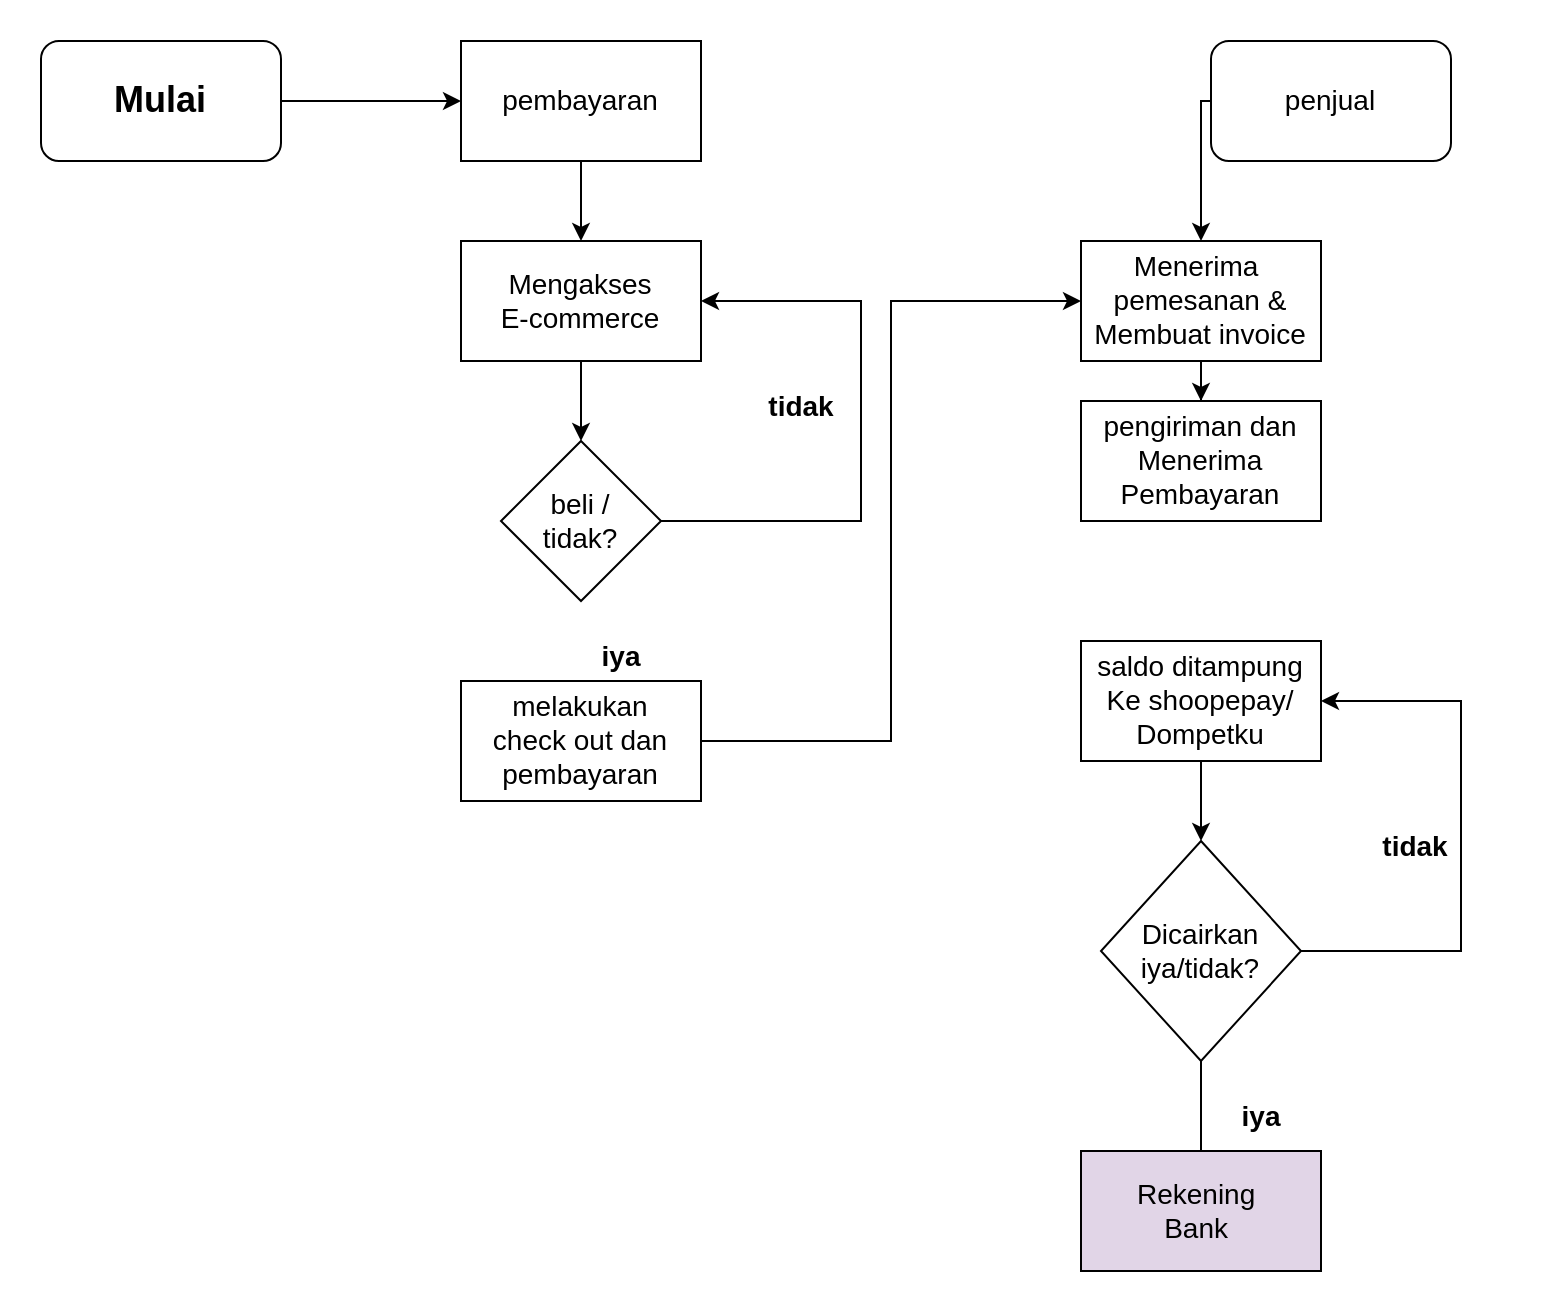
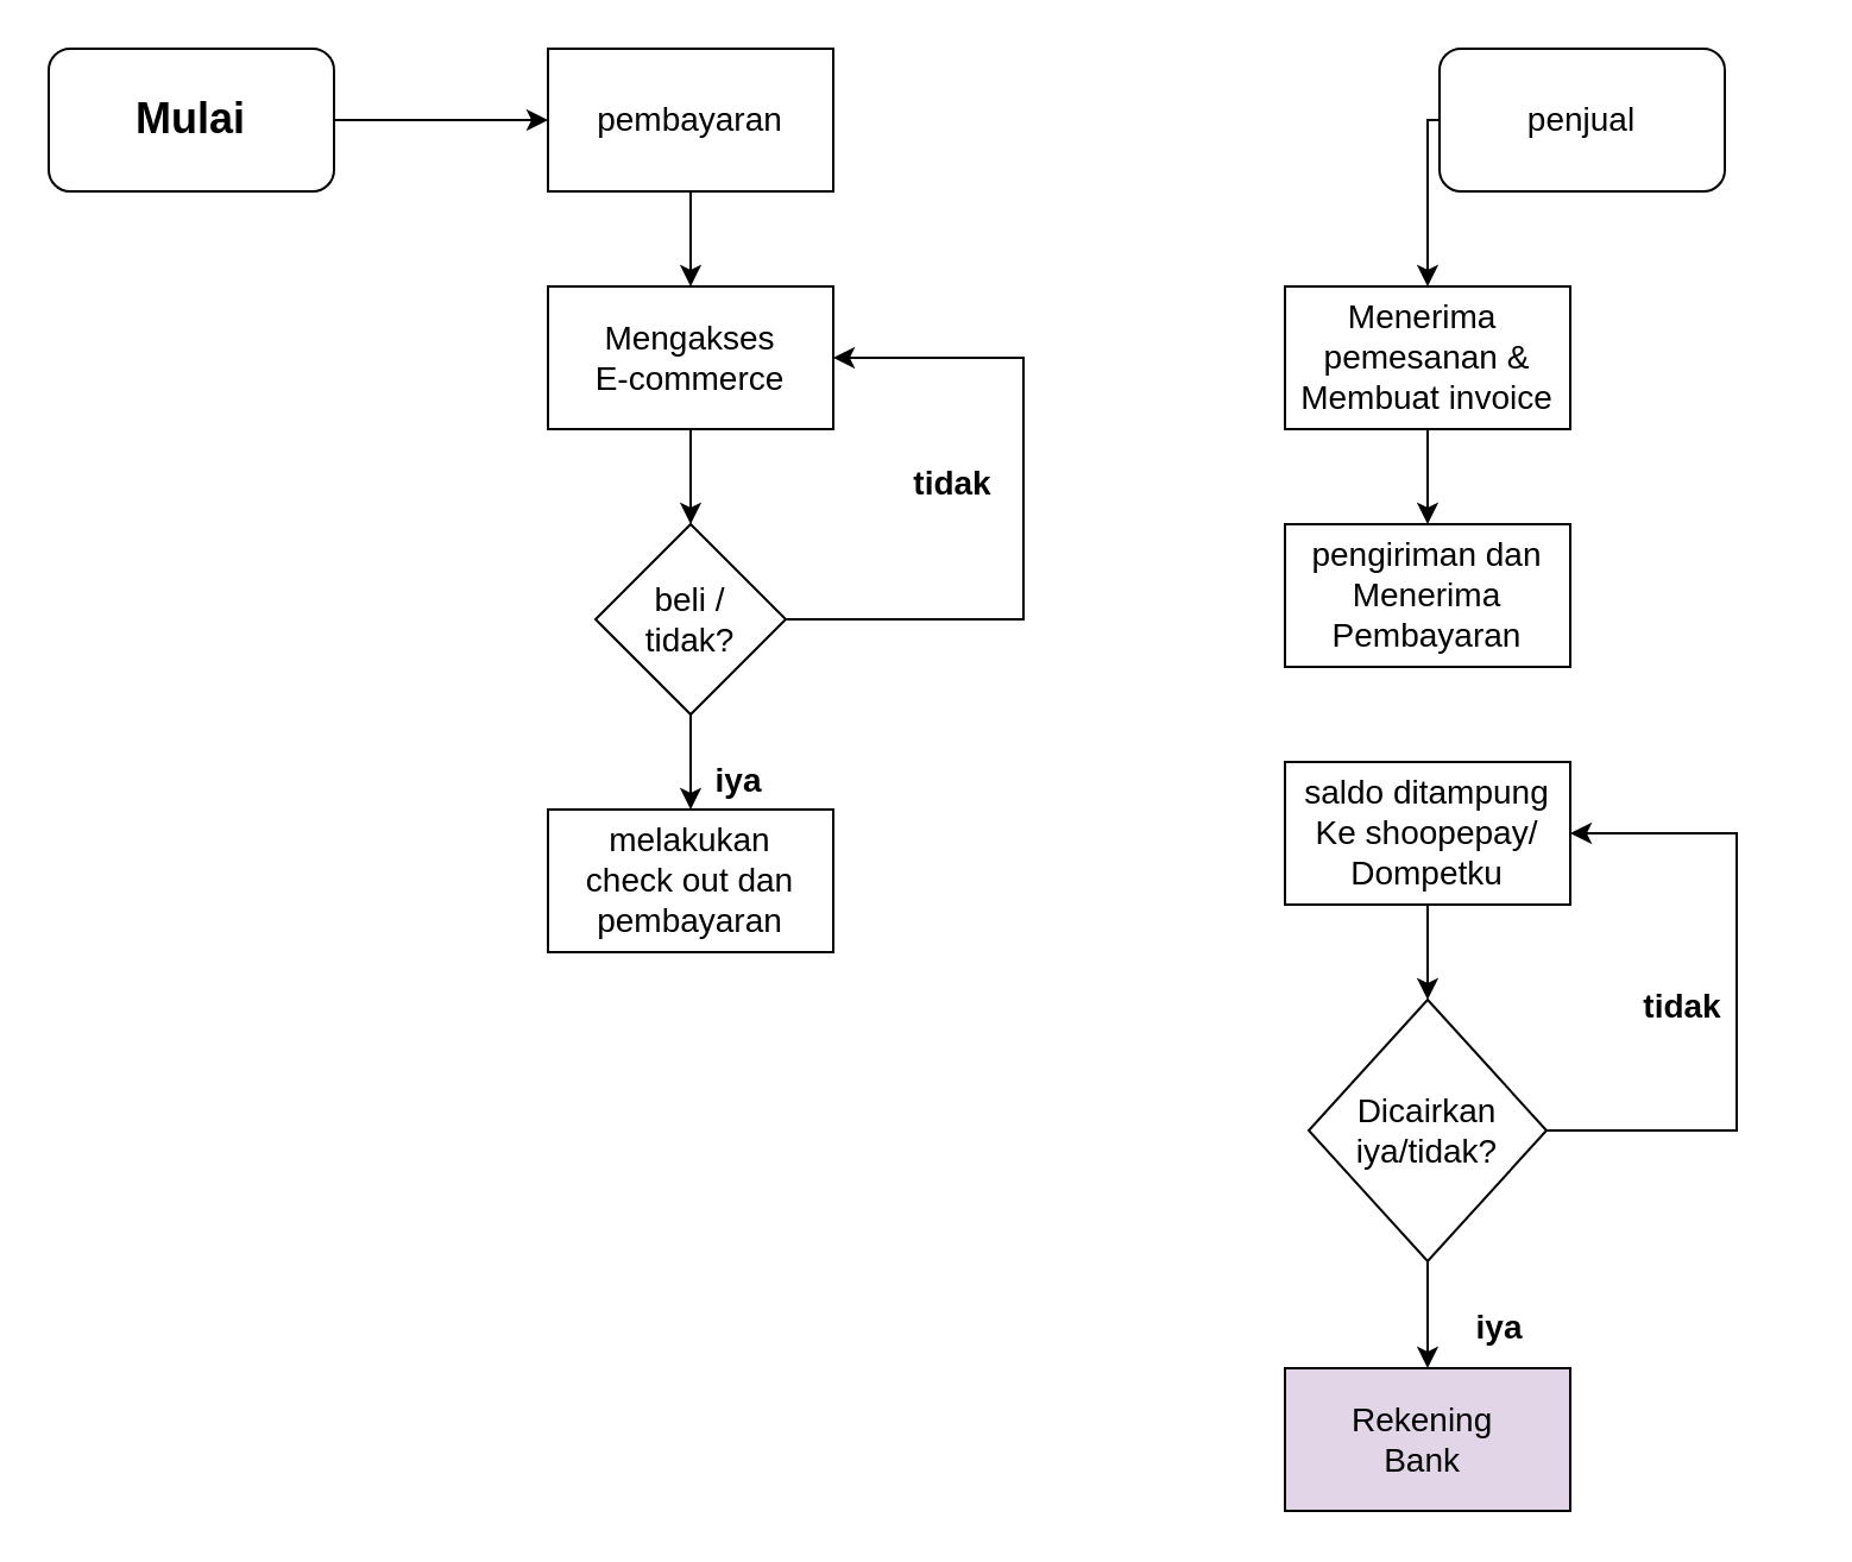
- <mxCell id="19" value="pengiriman dan&lt;br&gt;Menerima&lt;br&gt;Pembayaran" style="whiteSpace=wrap;html=1;fontSize=14;rounded=0;" vertex="1" parent="1"><mxGeometry x="540" y="200" width="120" height="60" as="geometry" /></mxCell>
+ <mxCell id="19" value="pengiriman dan&lt;br&gt;Menerima&lt;br&gt;Pembayaran" style="whiteSpace=wrap;html=1;fontSize=14;rounded=0;" vertex="1" parent="1"><mxGeometry x="540" y="220" width="120" height="60" as="geometry" /></mxCell>
- <mxCell id="11" style="edgeStyle=orthogonalEdgeStyle;rounded=0;orthogonalLoop=1;jettySize=auto;html=1;entryX=0;entryY=0.5;entryDx=0;entryDy=0;fontSize=14;" edge="1" parent="1" source="12" target="18"><mxGeometry relative="1" as="geometry" /></mxCell>
+ <mxCell id="8" value="" style="edgeStyle=orthogonalEdgeStyle;rounded=0;orthogonalLoop=1;jettySize=auto;html=1;fontSize=14;" edge="1" parent="1" source="10" target="12"><mxGeometry relative="1" as="geometry" /></mxCell>
- <mxCell id="23" value="" style="edgeStyle=orthogonalEdgeStyle;rounded=0;orthogonalLoop=1;jettySize=auto;html=1;fontSize=14;endArrow=none;" edge="1" parent="1" source="24" target="26"><mxGeometry relative="1" as="geometry" /></mxCell>
+ <mxCell id="23" value="" style="edgeStyle=orthogonalEdgeStyle;rounded=0;orthogonalLoop=1;jettySize=auto;html=1;fontSize=14;" edge="1" parent="1" source="24" target="26"><mxGeometry relative="1" as="geometry" /></mxCell>
